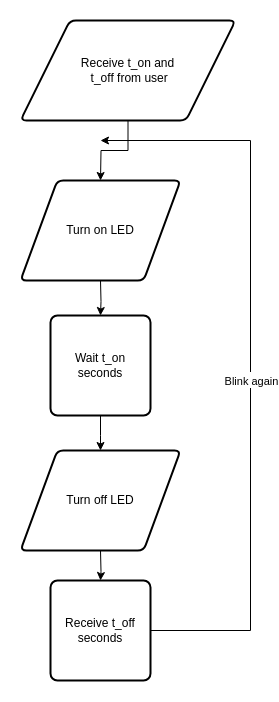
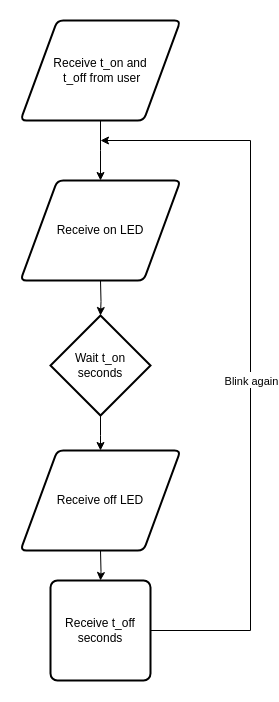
- <mxCell id="3" value="Receive t_on and&lt;br&gt;&amp;nbsp;t_off from user" style="shape=parallelogram;html=1;strokeWidth=2;perimeter=parallelogramPerimeter;whiteSpace=wrap;rounded=1;arcSize=12;size=0.23;align=center;" vertex="1" parent="1"><mxGeometry x="20" y="20" width="215" height="100" as="geometry" /></mxCell>
+ <mxCell id="3" value="Receive t_on and&lt;br&gt;&amp;nbsp;t_off from user" style="shape=parallelogram;html=1;strokeWidth=2;perimeter=parallelogramPerimeter;whiteSpace=wrap;rounded=1;arcSize=12;size=0.23;align=center;" vertex="1" parent="1"><mxGeometry x="20" y="20" width="160" height="100" as="geometry" /></mxCell>
- <mxCell id="11" value="Turn on LED" style="shape=parallelogram;html=1;strokeWidth=2;perimeter=parallelogramPerimeter;whiteSpace=wrap;rounded=1;arcSize=12;size=0.23;align=center;" vertex="1" parent="1"><mxGeometry x="20" y="180" width="160" height="100" as="geometry" /></mxCell>
+ <mxCell id="11" value="Receive on LED" style="shape=parallelogram;html=1;strokeWidth=2;perimeter=parallelogramPerimeter;whiteSpace=wrap;rounded=1;arcSize=12;size=0.23;align=center;" vertex="1" parent="1"><mxGeometry x="20" y="180" width="160" height="100" as="geometry" /></mxCell>
- <mxCell id="5" value="Wait t_on seconds" style="rounded=1;whiteSpace=wrap;html=1;absoluteArcSize=1;arcSize=14;strokeWidth=2;" vertex="1" parent="1"><mxGeometry x="50" y="315" width="100" height="100" as="geometry" /></mxCell>
+ <mxCell id="5" value="Wait t_on seconds" style="rhombus;whiteSpace=wrap;html=1;absoluteArcSize=1;arcSize=14;strokeWidth=2;" vertex="1" parent="1"><mxGeometry x="50" y="315" width="100" height="100" as="geometry" /></mxCell>
- <mxCell id="12" value="Turn off LED" style="shape=parallelogram;html=1;strokeWidth=2;perimeter=parallelogramPerimeter;whiteSpace=wrap;rounded=1;arcSize=12;size=0.23;align=center;" vertex="1" parent="1"><mxGeometry x="20" y="450" width="160" height="100" as="geometry" /></mxCell>
+ <mxCell id="12" value="Receive off LED" style="shape=parallelogram;html=1;strokeWidth=2;perimeter=parallelogramPerimeter;whiteSpace=wrap;rounded=1;arcSize=12;size=0.23;align=center;" vertex="1" parent="1"><mxGeometry x="20" y="450" width="160" height="100" as="geometry" /></mxCell>
